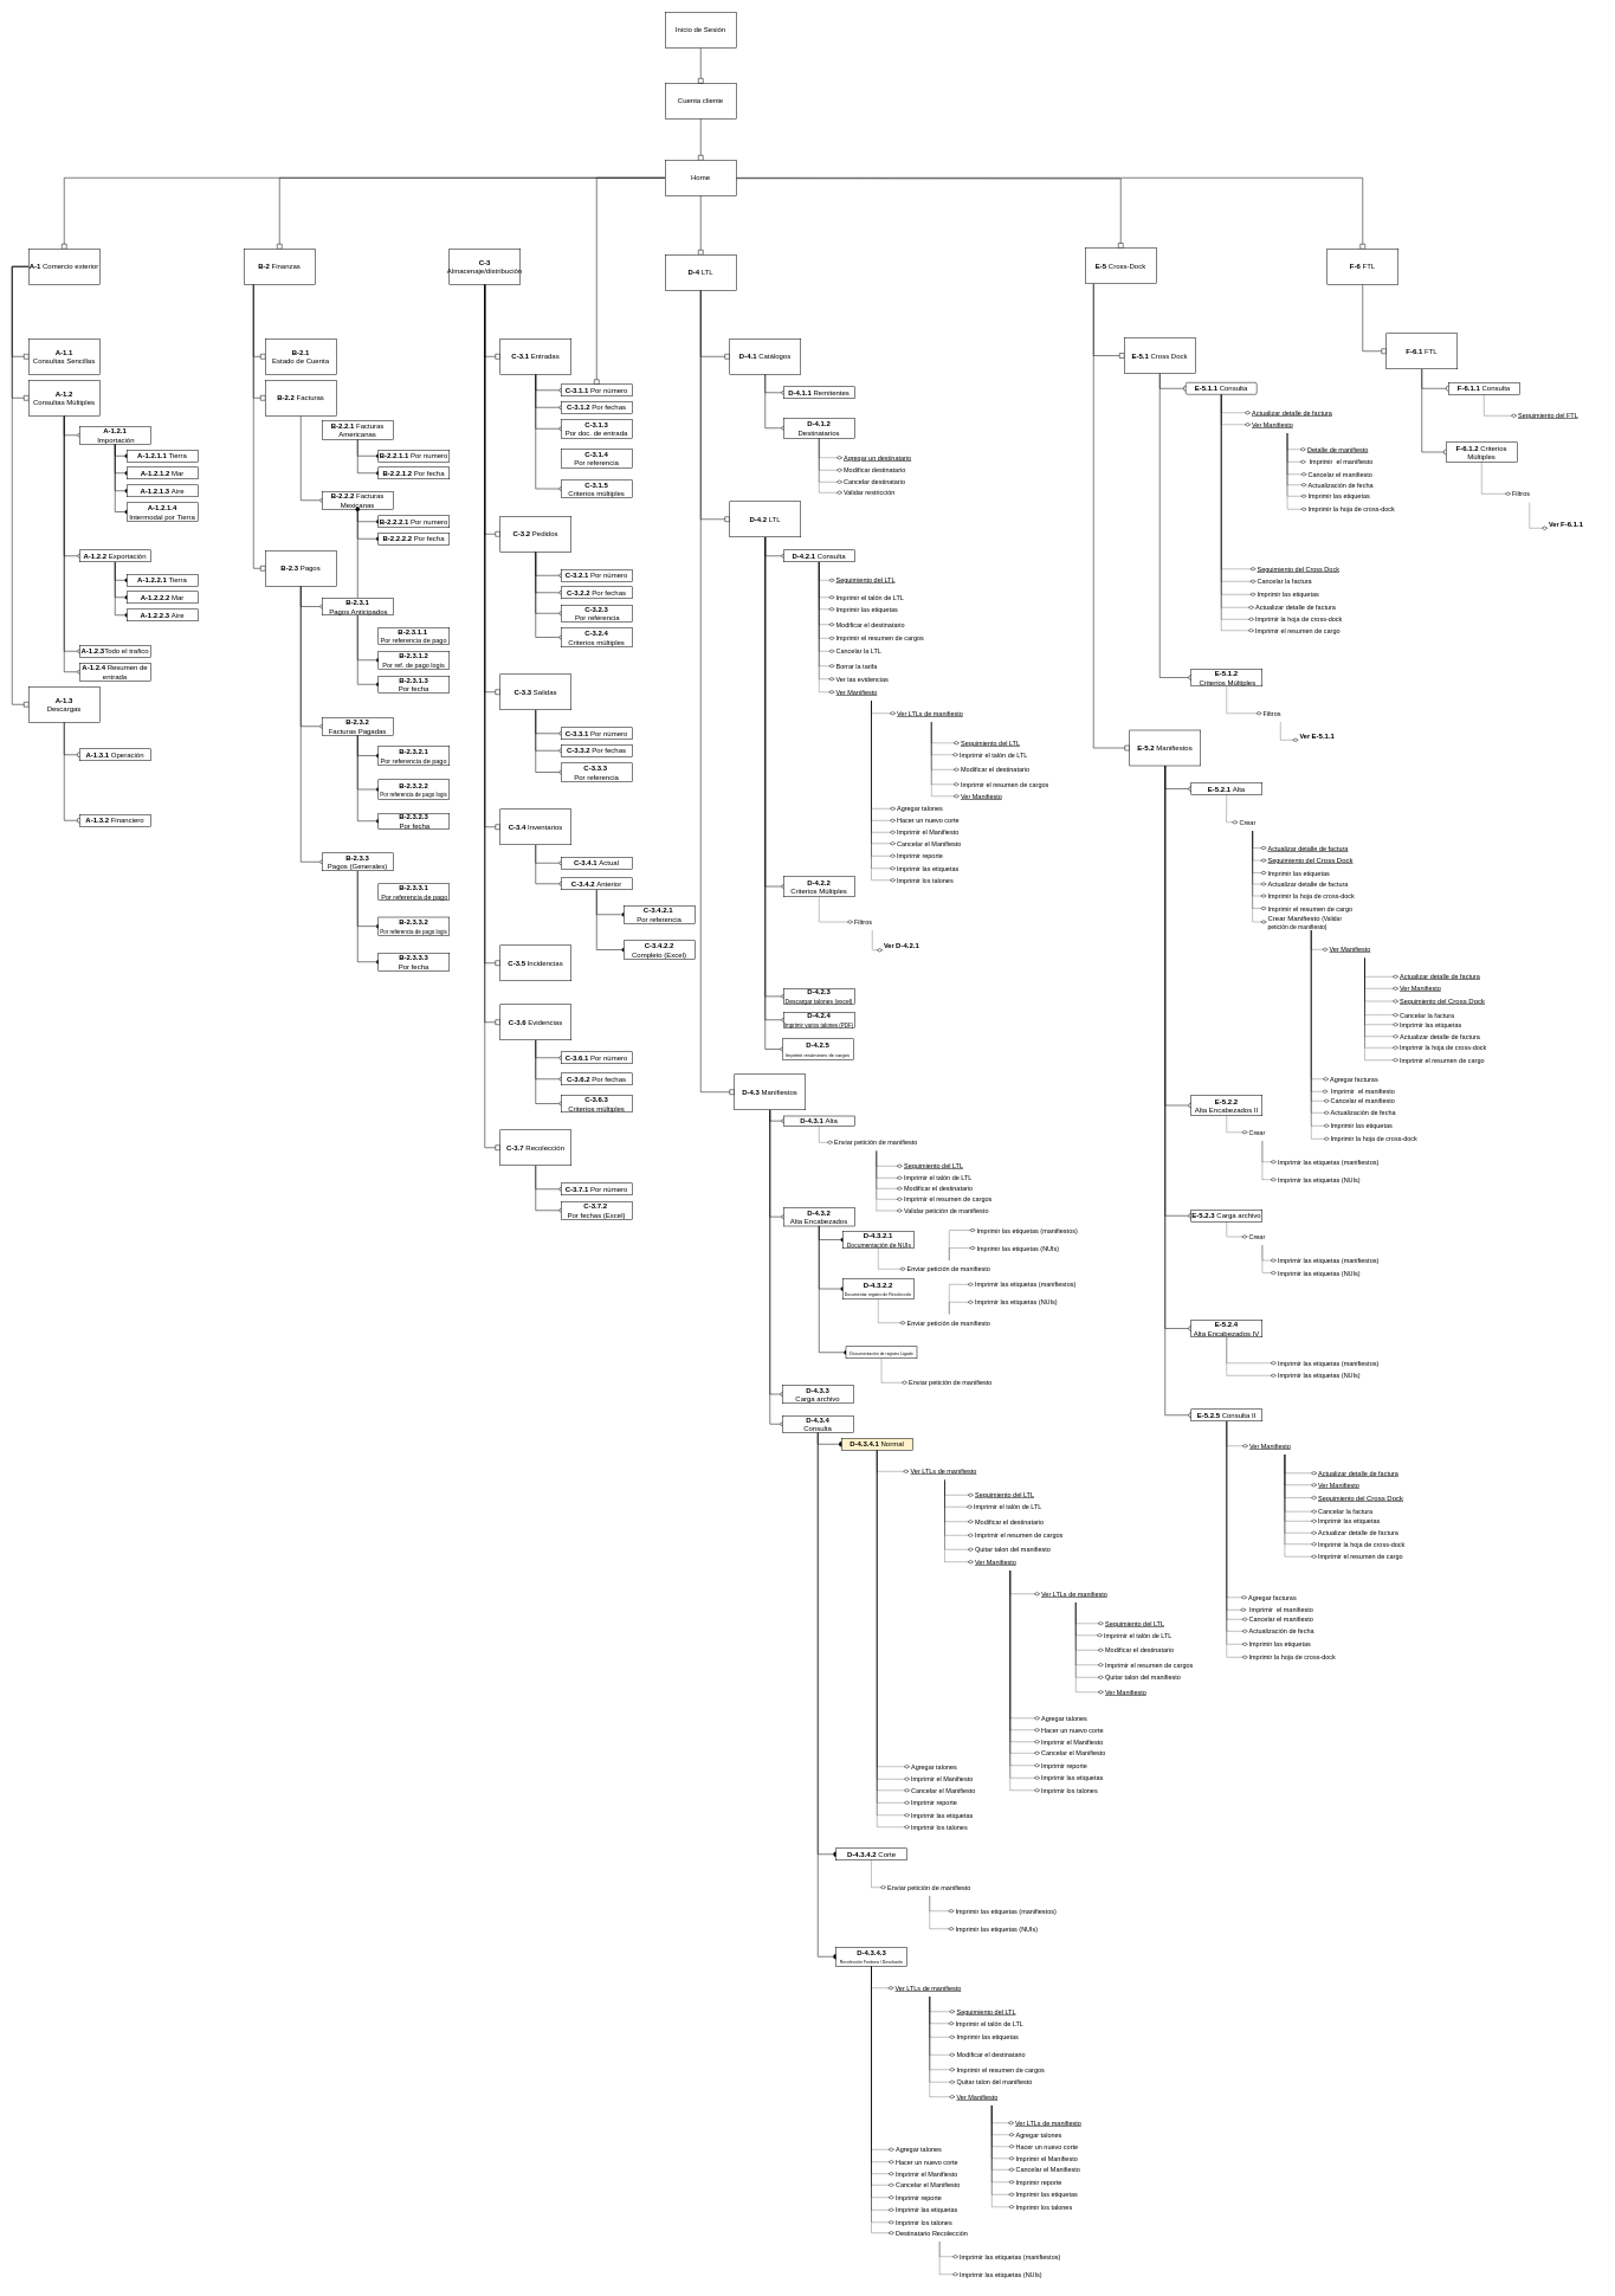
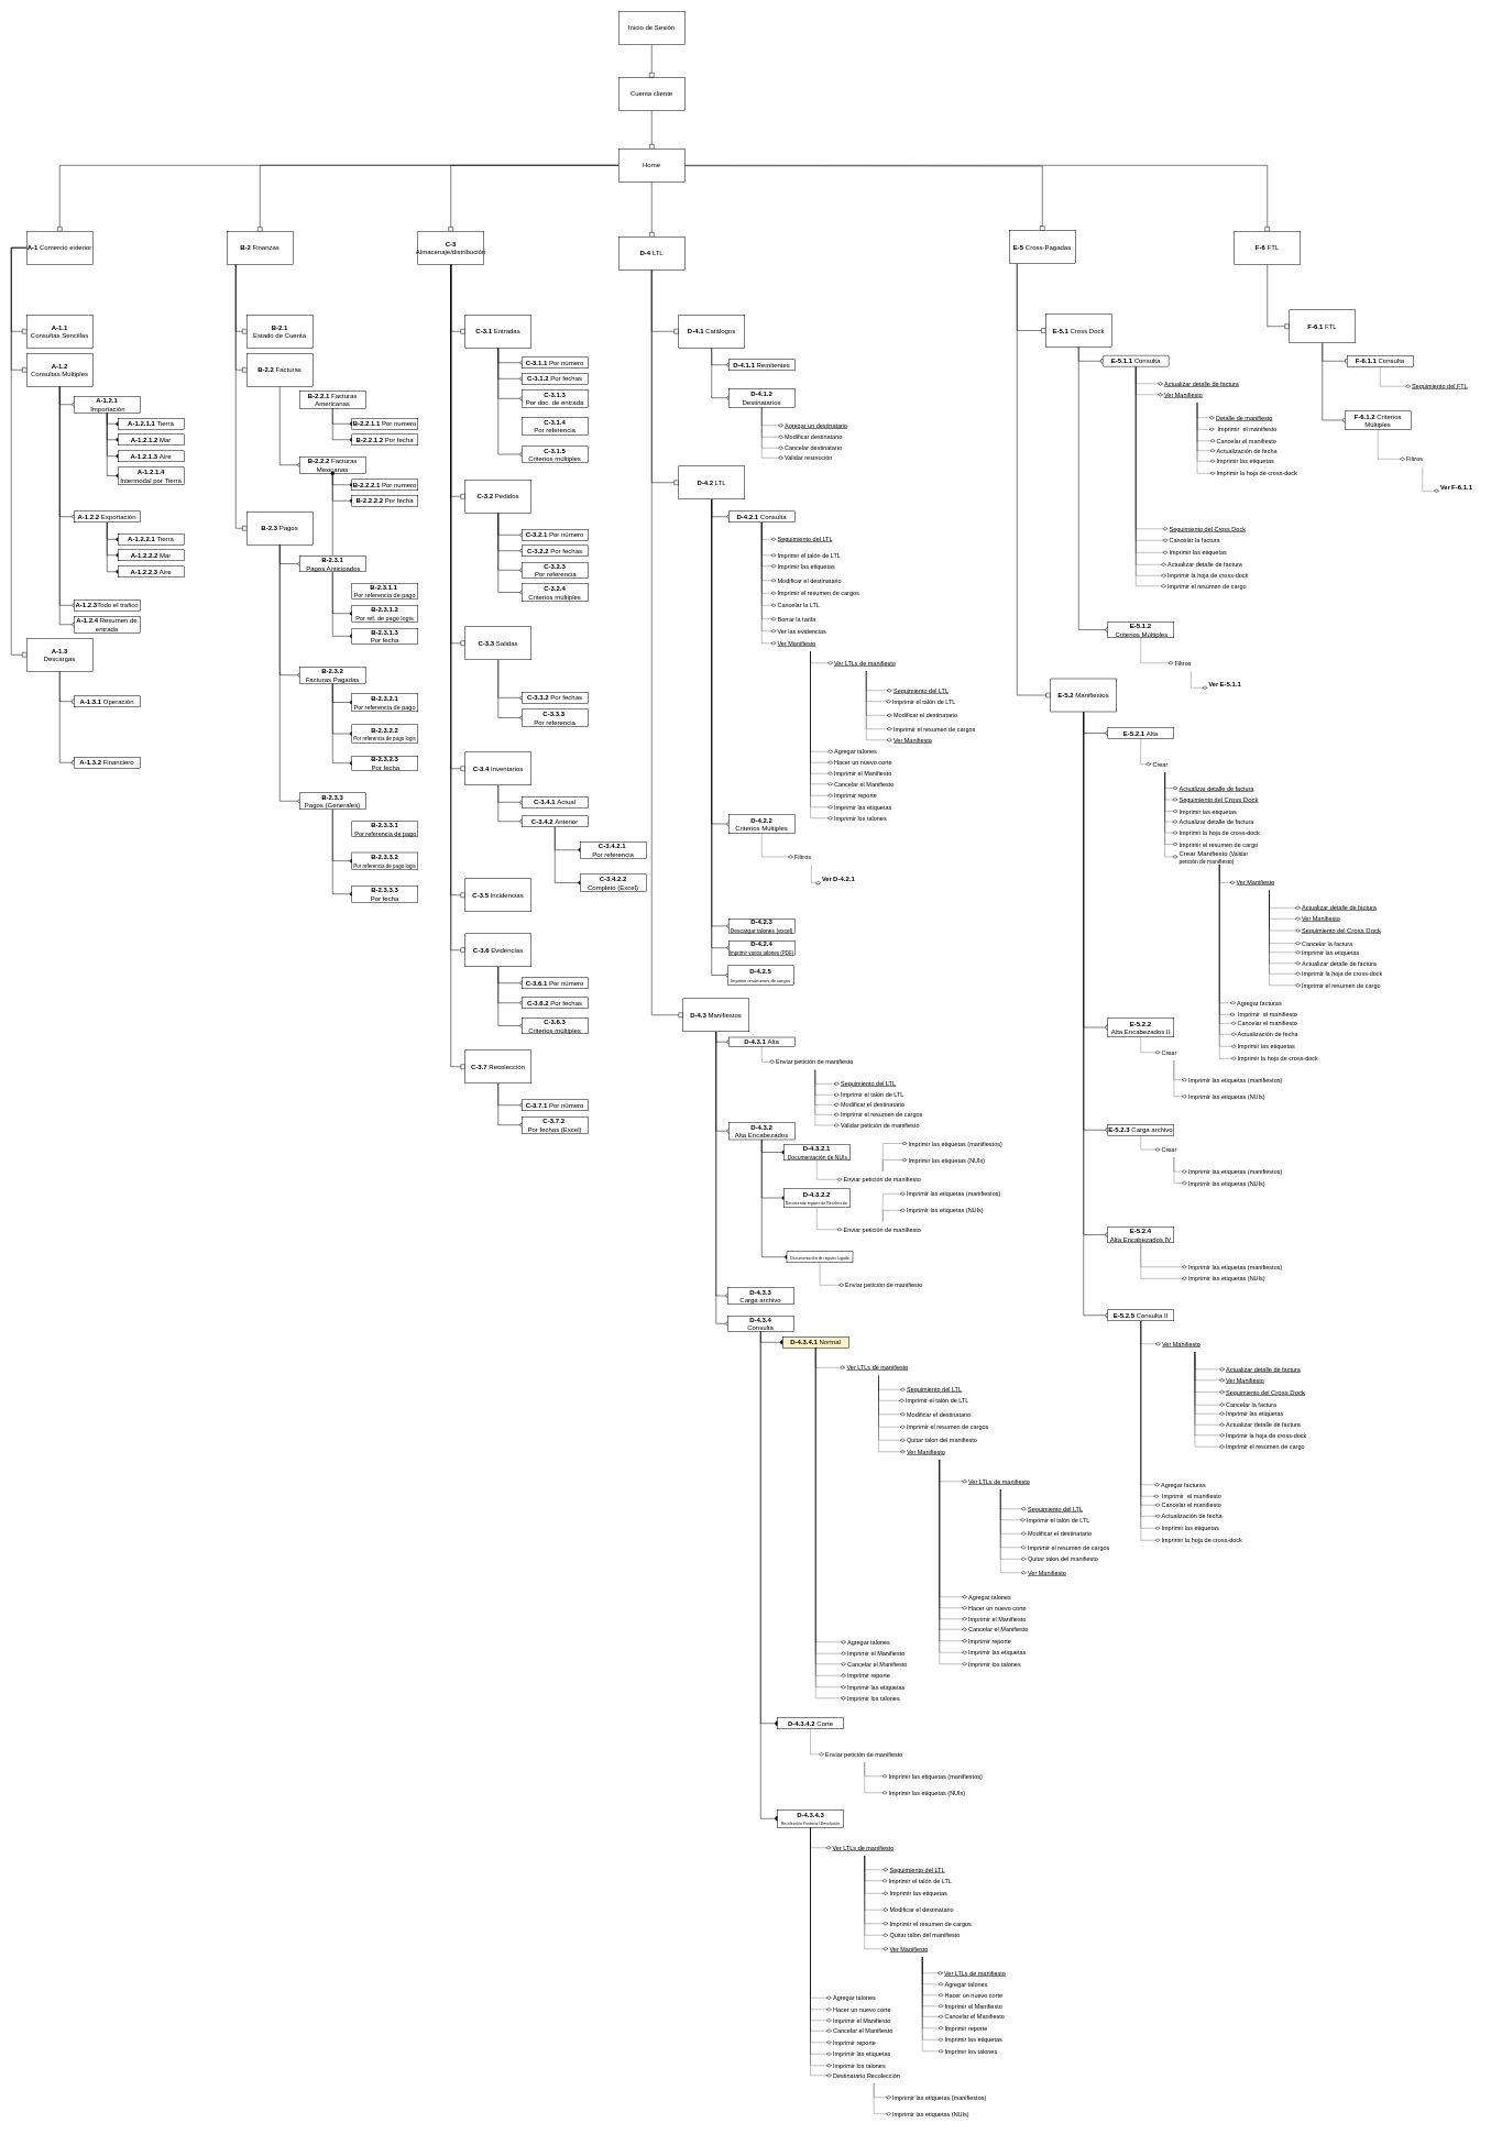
- <mxCell id="33" value="&lt;b style=&quot;border-color: var(--border-color);&quot;&gt;E-5&amp;nbsp;&lt;/b&gt;Cross-Dock" style="rounded=0;whiteSpace=wrap;html=1;" parent="1" vertex="1"><mxGeometry x="1834" y="418.5" width="120" height="60" as="geometry" /></mxCell>
+ <mxCell id="33" value="&lt;b style=&quot;border-color: var(--border-color);&quot;&gt;E-5&amp;nbsp;&lt;/b&gt;Cross-Pagadas" style="rounded=0;whiteSpace=wrap;html=1;" parent="1" vertex="1"><mxGeometry x="1834" y="418.5" width="120" height="60" as="geometry" /></mxCell>
- <mxCell id="6" style="edgeStyle=orthogonalEdgeStyle;rounded=0;orthogonalLoop=1;jettySize=auto;html=1;endArrow=box;endFill=0;" parent="1" source="10" target="149" edge="1"><mxGeometry relative="1" as="geometry" /></mxCell>
+ <mxCell id="6" style="edgeStyle=orthogonalEdgeStyle;rounded=0;orthogonalLoop=1;jettySize=auto;html=1;entryX=0.5;entryY=0;entryDx=0;entryDy=0;endArrow=box;endFill=0;" parent="1" source="10" target="18" edge="1"><mxGeometry relative="1" as="geometry" /></mxCell>
- <mxCell id="62" style="edgeStyle=orthogonalEdgeStyle;rounded=0;orthogonalLoop=1;jettySize=auto;html=1;entryX=0;entryY=0.5;entryDx=0;entryDy=0;endArrow=oval;endFill=0;" parent="1" source="65" target="158" edge="1"><mxGeometry relative="1" as="geometry" /></mxCell>
- <mxCell id="158" value="&lt;b style=&quot;border-color: var(--border-color);&quot;&gt;C-3.3.1&amp;nbsp;&lt;/b&gt;Por número" style="rounded=0;whiteSpace=wrap;html=1;" parent="1" vertex="1"><mxGeometry x="948" y="1229" width="120" height="20" as="geometry" /></mxCell>
